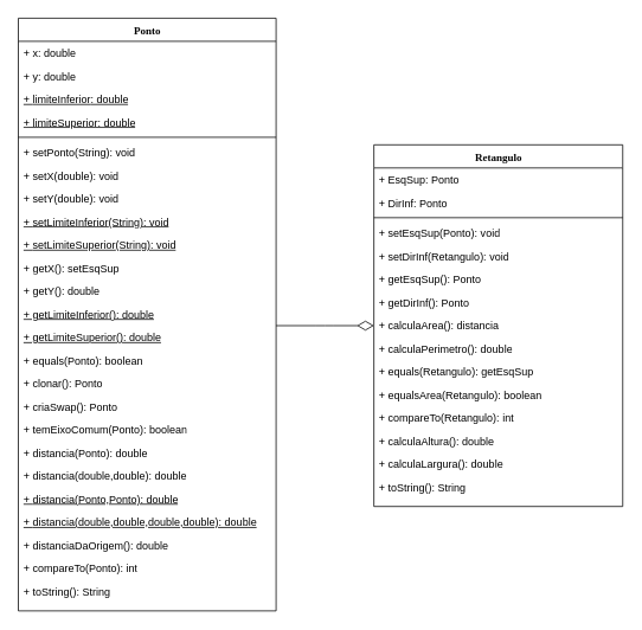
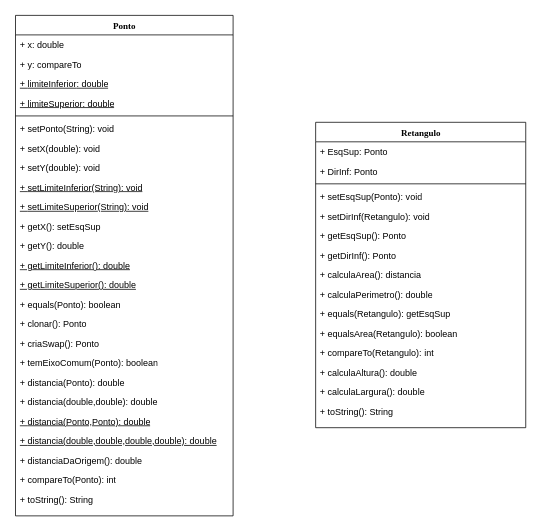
- <mxCell id="4" value="+ y: double" style="text;html=1;strokeColor=none;fillColor=none;align=left;verticalAlign=top;spacingLeft=4;spacingRight=4;whiteSpace=wrap;overflow=hidden;rotatable=0;points=[[0,0.5],[1,0.5]];portConstraint=eastwest;" parent="2" vertex="1"><mxGeometry y="52" width="290" height="26" as="geometry" /></mxCell>
+ <mxCell id="4" value="+ y: compareTo" style="text;html=1;strokeColor=none;fillColor=none;align=left;verticalAlign=top;spacingLeft=4;spacingRight=4;whiteSpace=wrap;overflow=hidden;rotatable=0;points=[[0,0.5],[1,0.5]];portConstraint=eastwest;" parent="2" vertex="1"><mxGeometry y="52" width="290" height="26" as="geometry" /></mxCell>
- <mxCell id="44" style="edgeStyle=elbowEdgeStyle;html=1;labelBackgroundColor=none;startFill=0;startSize=8;endArrow=diamondThin;endFill=0;endSize=16;fontFamily=Verdana;fontSize=12;elbow=vertical;" parent="1" source="2" target="28" edge="1"><mxGeometry relative="1" as="geometry"><mxPoint x="240" y="305.882" as="sourcePoint" /></mxGeometry></mxCell>
